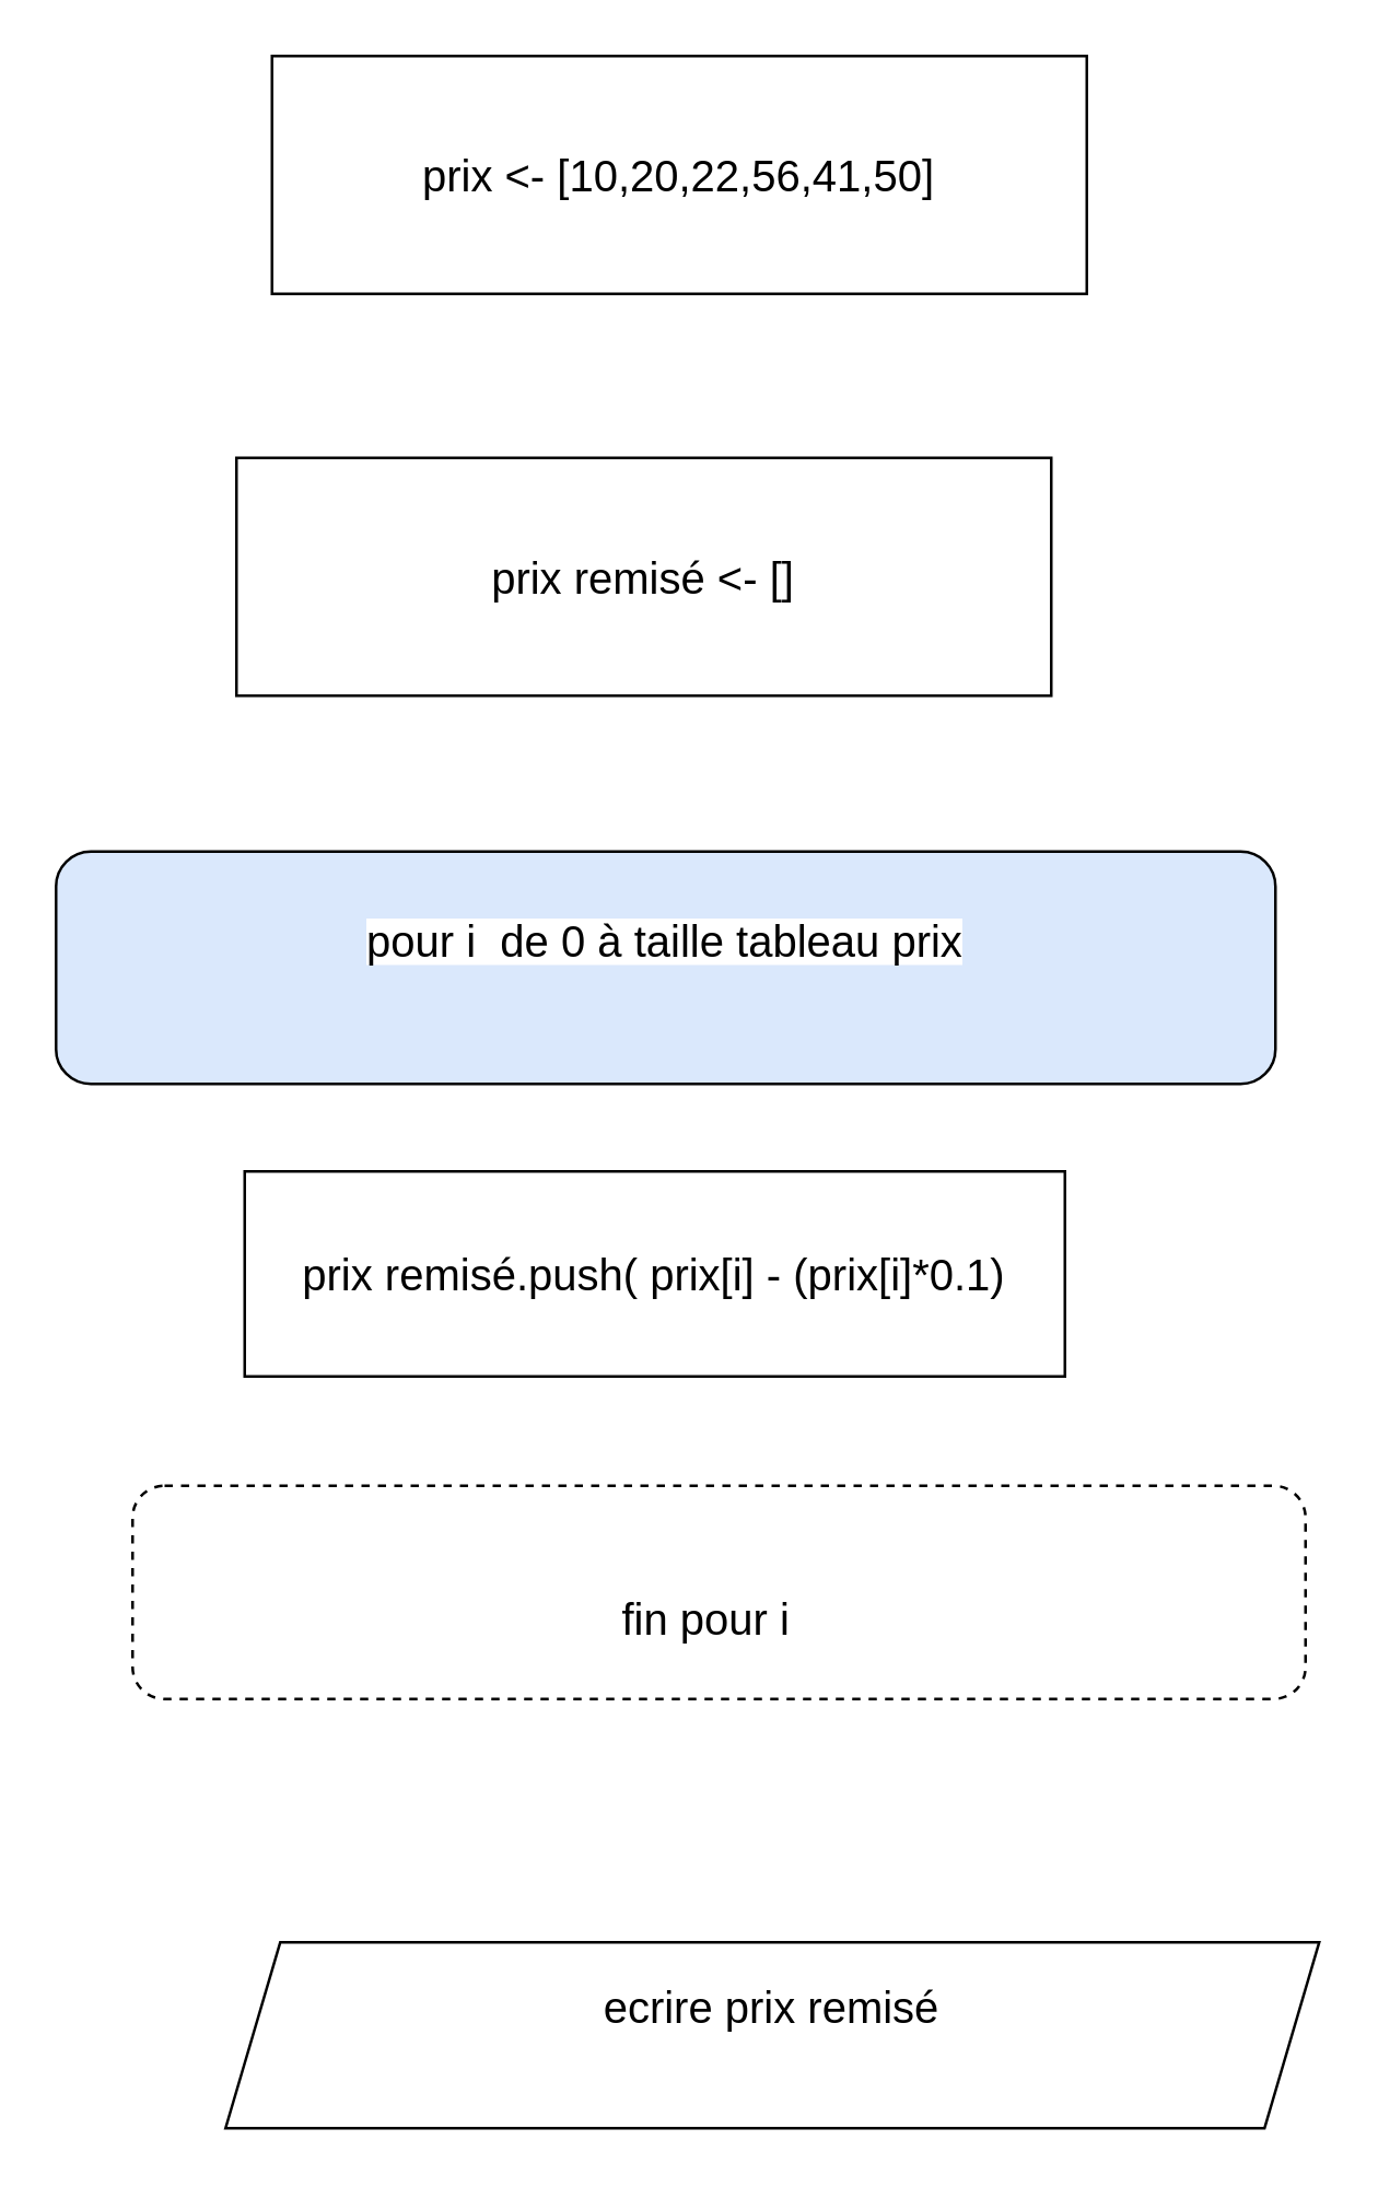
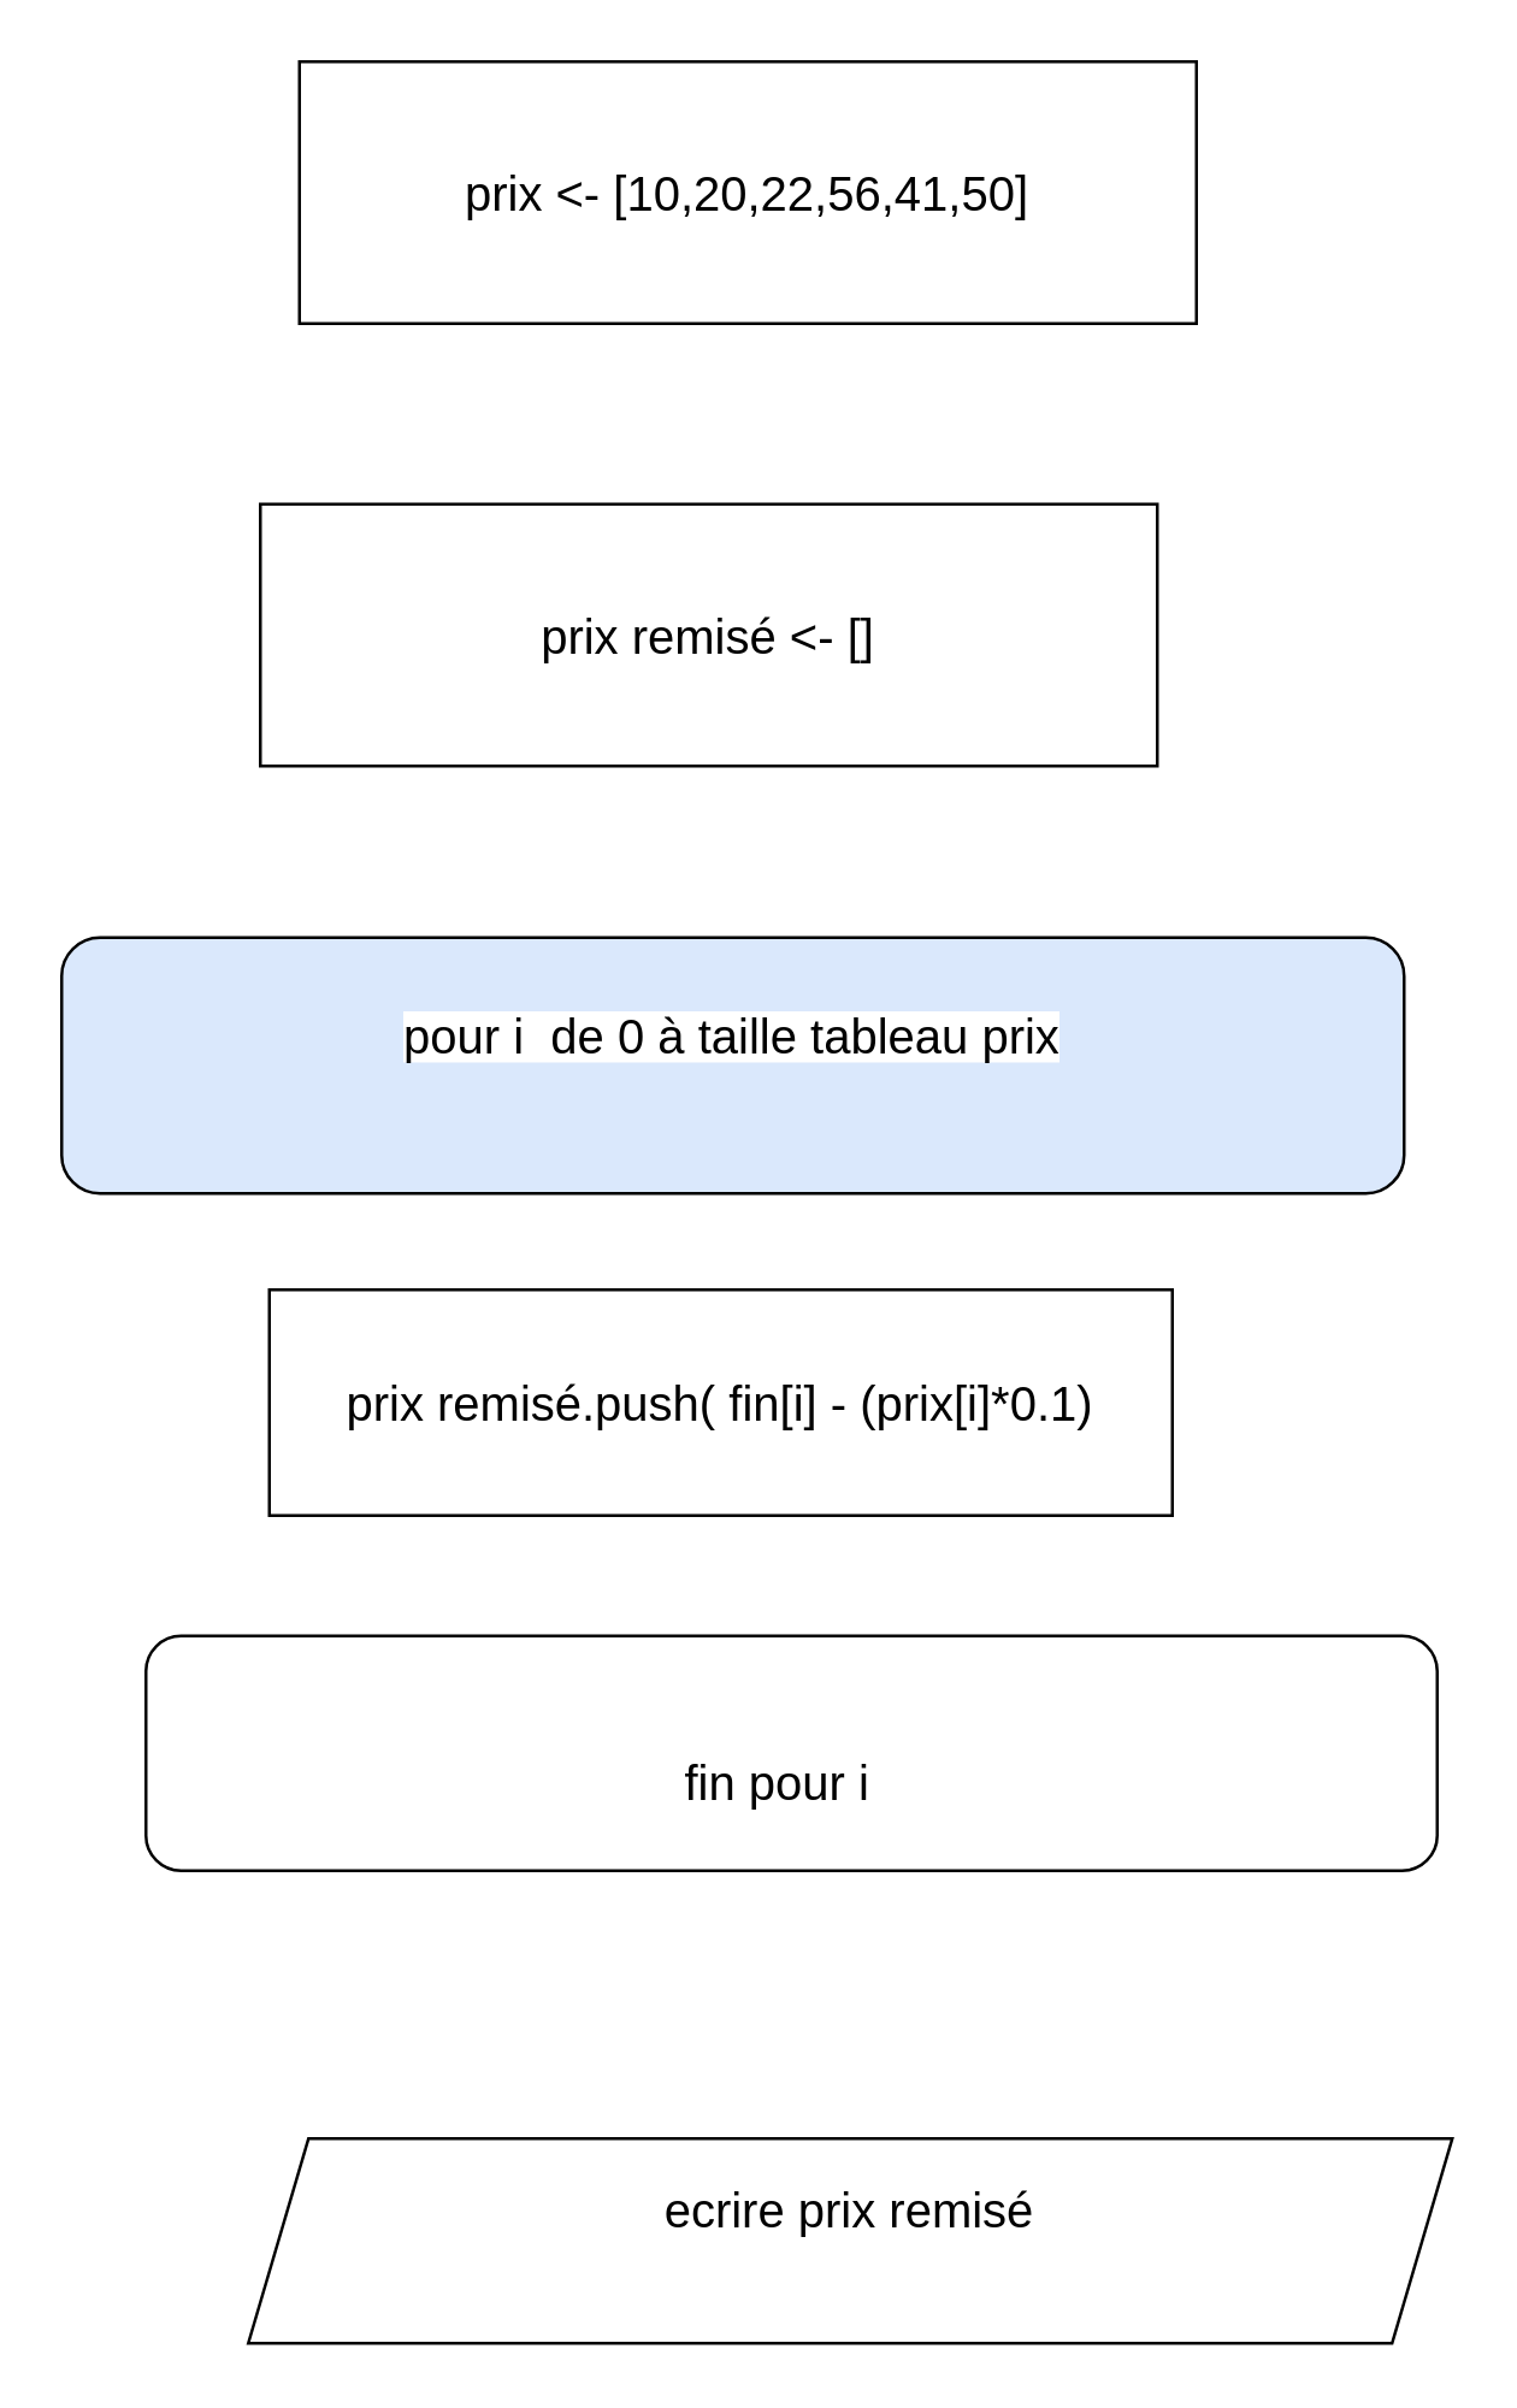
- <mxCell id="3" value="prix remisé.push( prix[i] - (prix[i]*0.1)" style="rounded=0;whiteSpace=wrap;html=1;fontSize=16;" vertex="1" parent="1"><mxGeometry x="89" y="428" width="300" height="75" as="geometry" /></mxCell>
+ <mxCell id="3" value="prix remisé.push( fin[i] - (prix[i]*0.1)" style="rounded=0;whiteSpace=wrap;html=1;fontSize=16;" vertex="1" parent="1"><mxGeometry x="89" y="428" width="300" height="75" as="geometry" /></mxCell>
- <mxCell id="6" value="&lt;br&gt;&lt;span style=&quot;border-color: var(--border-color); color: rgb(0, 0, 0); font-family: Helvetica; font-size: 16px; font-style: normal; font-variant-ligatures: normal; font-variant-caps: normal; font-weight: 400; letter-spacing: normal; orphans: 2; text-align: center; text-indent: 0px; text-transform: none; widows: 2; word-spacing: 0px; -webkit-text-stroke-width: 0px; text-decoration-thickness: initial; text-decoration-style: initial; text-decoration-color: initial; background-color: rgb(255, 255, 255); float: none; display: inline !important;&quot;&gt;fin pour i&amp;nbsp;&lt;span&gt;&amp;nbsp;&lt;/span&gt;&lt;/span&gt;" style="rounded=1;whiteSpace=wrap;html=1;fontSize=16;dashed=1;" vertex="1" parent="1"><mxGeometry x="48" y="543" width="429" height="78" as="geometry" /></mxCell>
+ <mxCell id="6" value="&lt;br&gt;&lt;span style=&quot;border-color: var(--border-color); color: rgb(0, 0, 0); font-family: Helvetica; font-size: 16px; font-style: normal; font-variant-ligatures: normal; font-variant-caps: normal; font-weight: 400; letter-spacing: normal; orphans: 2; text-align: center; text-indent: 0px; text-transform: none; widows: 2; word-spacing: 0px; -webkit-text-stroke-width: 0px; text-decoration-thickness: initial; text-decoration-style: initial; text-decoration-color: initial; background-color: rgb(255, 255, 255); float: none; display: inline !important;&quot;&gt;fin pour i&amp;nbsp;&lt;span&gt;&amp;nbsp;&lt;/span&gt;&lt;/span&gt;" style="rounded=1;whiteSpace=wrap;html=1;fontSize=16;" vertex="1" parent="1"><mxGeometry x="48" y="543" width="429" height="78" as="geometry" /></mxCell>
